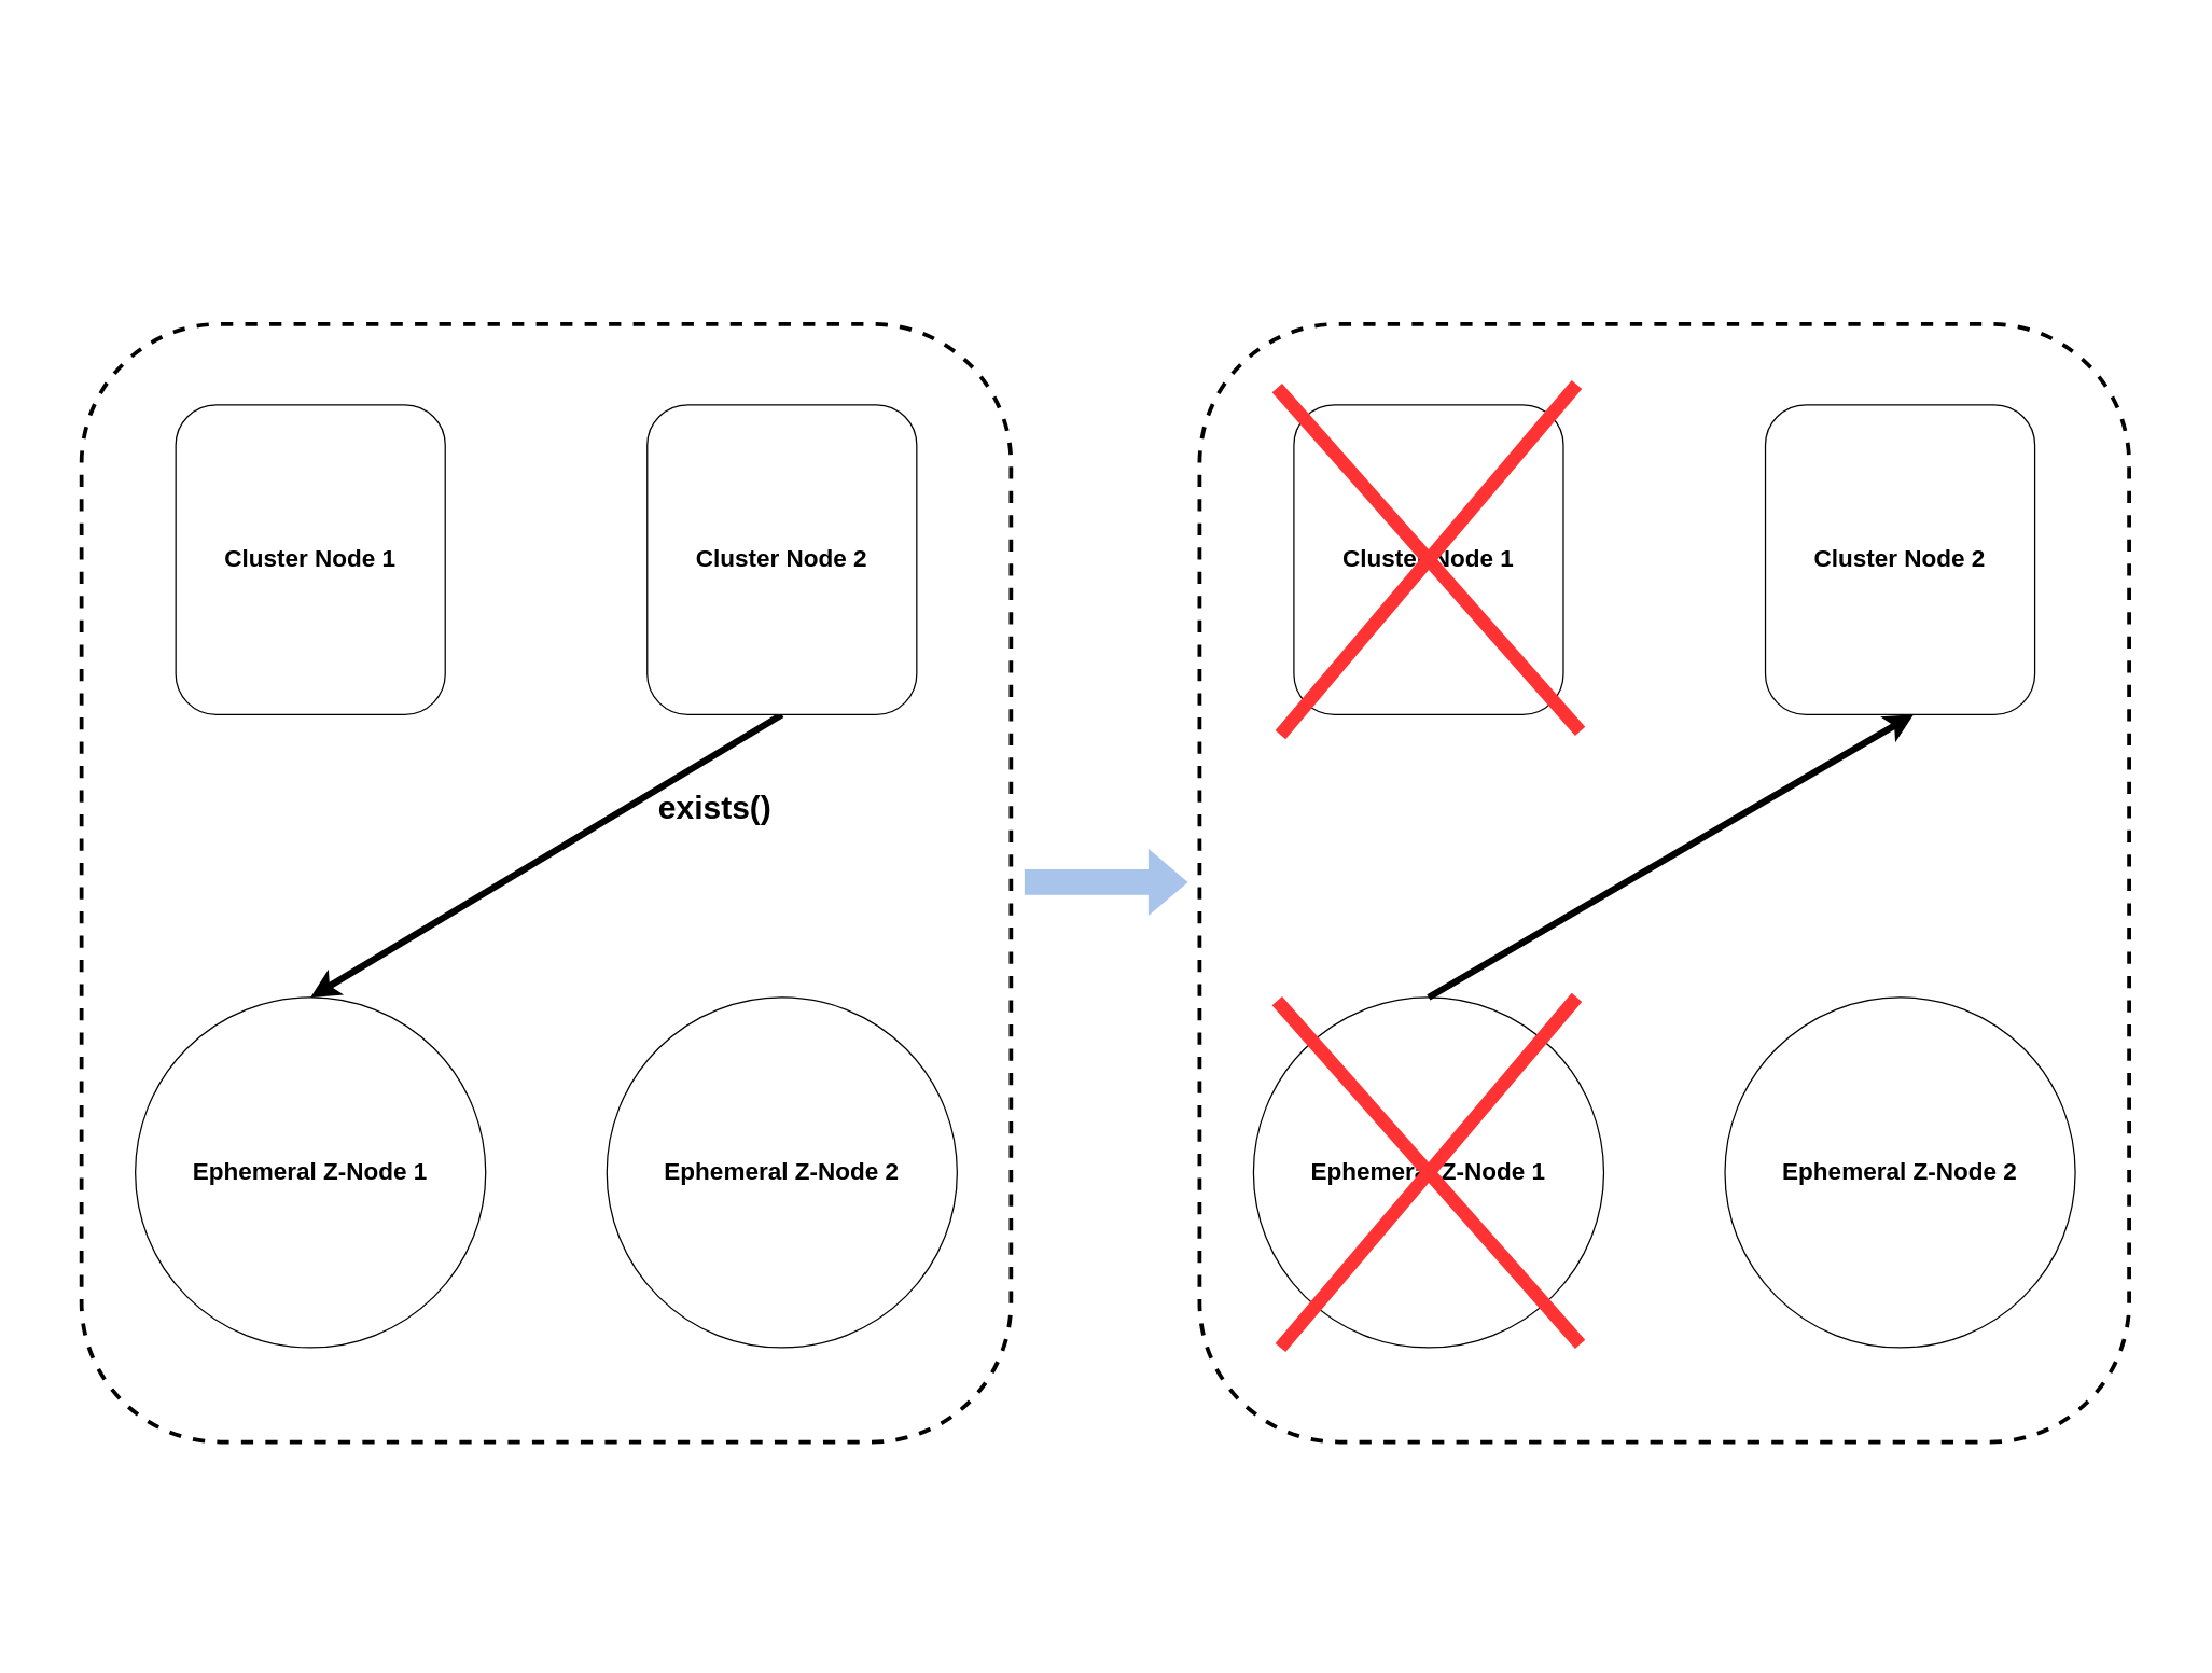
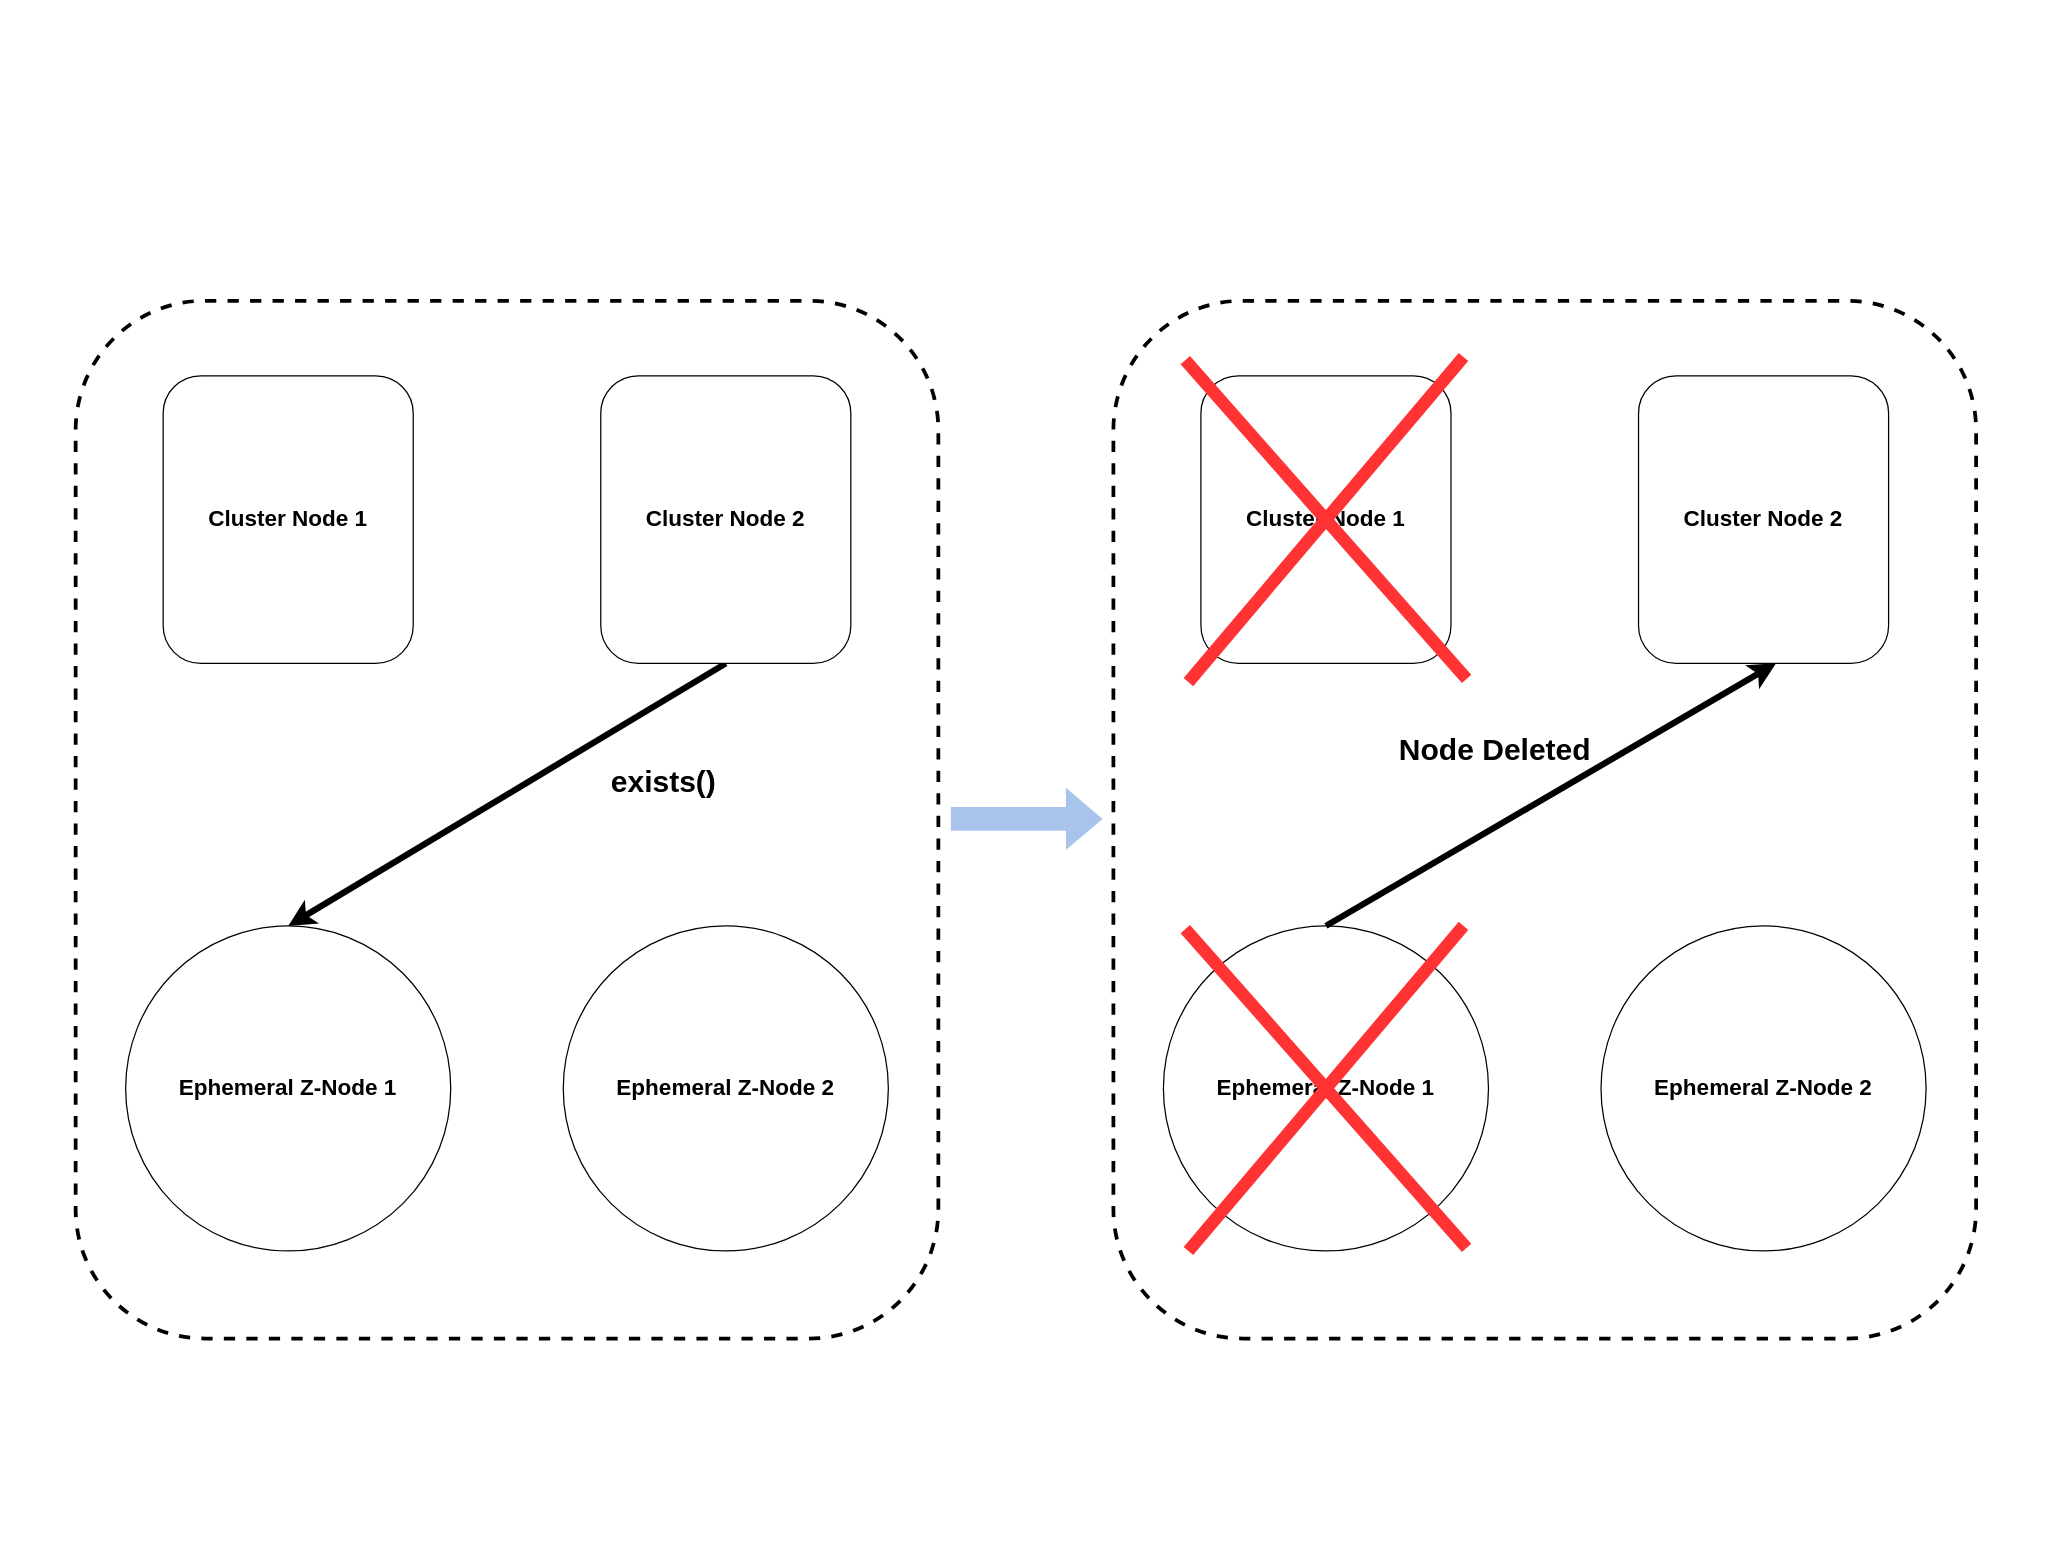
- <mxCell id="14" value="exists()" style="text;strokeColor=none;fillColor=none;html=1;fontSize=24;fontStyle=1;verticalAlign=middle;align=center;" parent="1" vertex="1"><mxGeometry x="480" y="580" width="100" height="40" as="geometry" /></mxCell>
+ <mxCell id="14" value="exists()" style="text;strokeColor=none;fillColor=none;html=1;fontSize=24;fontStyle=1;verticalAlign=middle;align=center;" parent="1" vertex="1"><mxGeometry x="480" y="605" width="100" height="40" as="geometry" /></mxCell>
+ <mxCell id="21" value="Node Deleted" style="text;strokeColor=none;fillColor=none;html=1;fontSize=24;fontStyle=1;verticalAlign=middle;align=center;" parent="1" vertex="1"><mxGeometry x="1080" y="580" width="230" height="40" as="geometry" /></mxCell>
